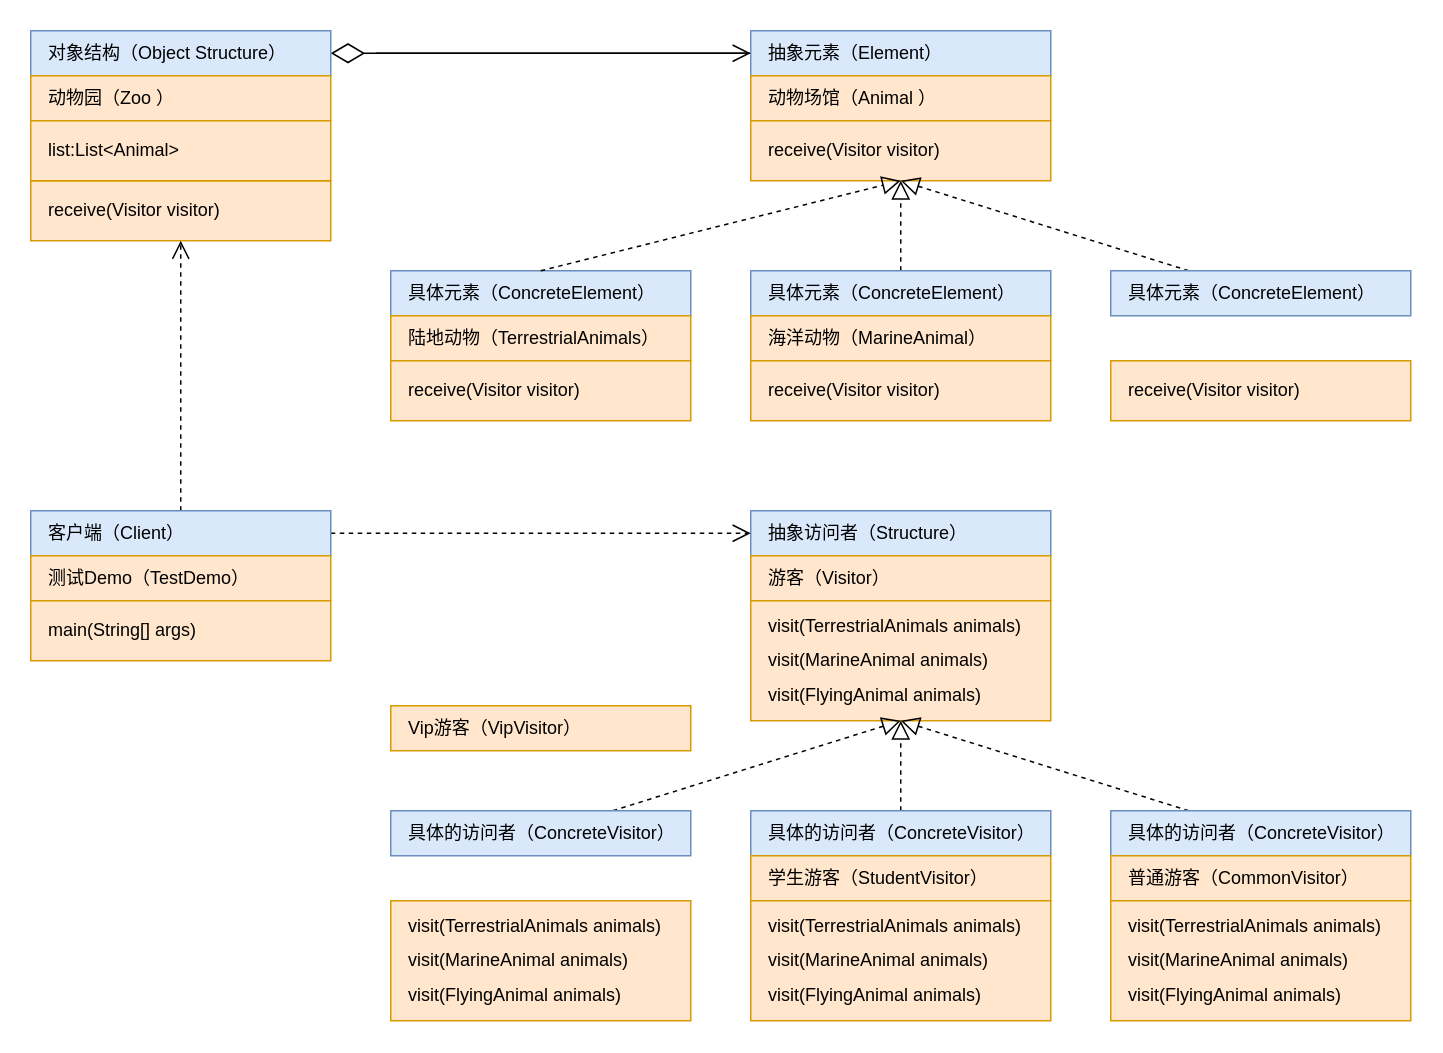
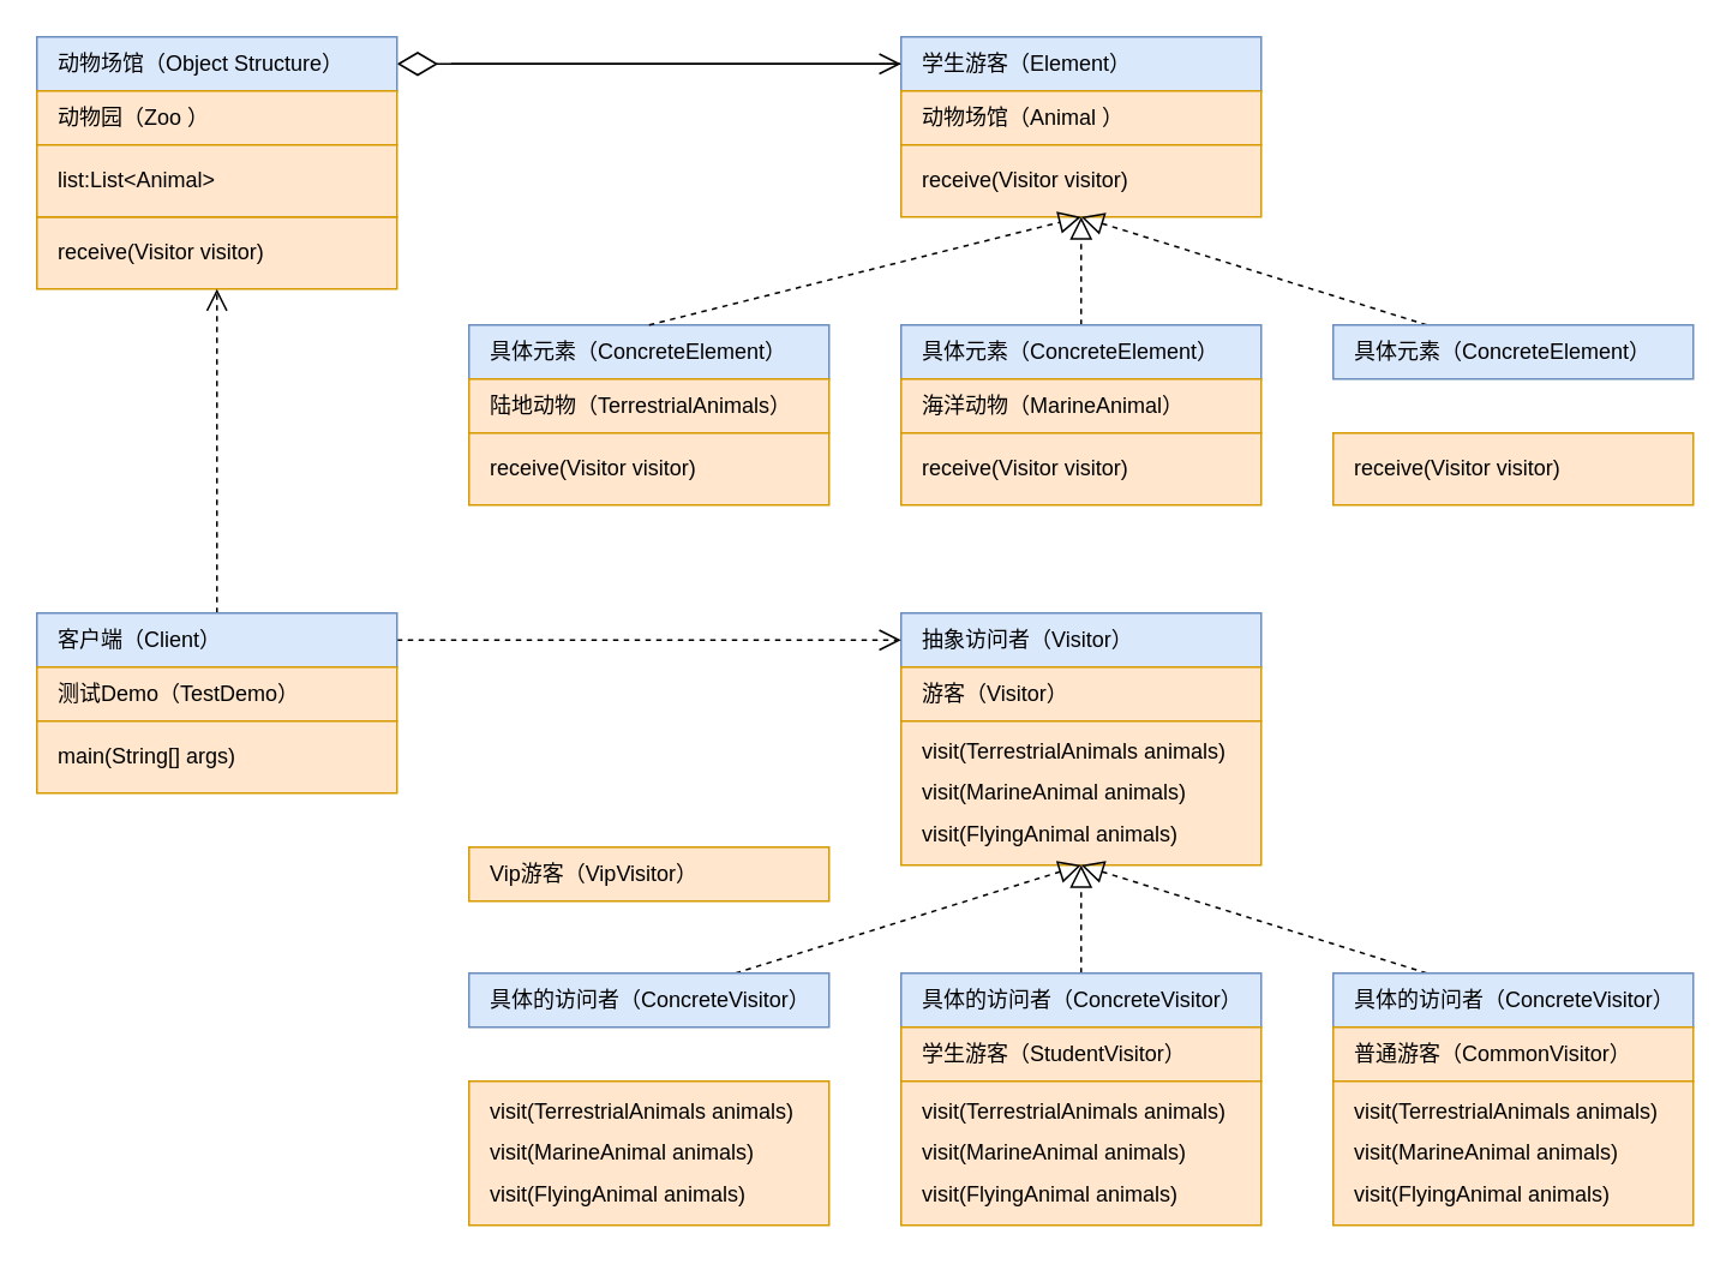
- <mxCell id="33" value="对象结构（Object Structure）" style="rounded=0;whiteSpace=wrap;html=1;fillColor=#dae8fc;strokeColor=#6c8ebf;align=left;spacingLeft=10;" vertex="1" parent="1"><mxGeometry x="20" y="20" width="200" height="30" as="geometry" /></mxCell>
+ <mxCell id="33" value="动物场馆（Object Structure）" style="rounded=0;whiteSpace=wrap;html=1;fillColor=#dae8fc;strokeColor=#6c8ebf;align=left;spacingLeft=10;" vertex="1" parent="1"><mxGeometry x="20" y="20" width="200" height="30" as="geometry" /></mxCell>
- <mxCell id="3" value="抽象元素（Element）" style="rounded=0;whiteSpace=wrap;html=1;fillColor=#dae8fc;strokeColor=#6c8ebf;align=left;spacingLeft=10;" vertex="1" parent="1"><mxGeometry x="500" y="20" width="200" height="30" as="geometry" /></mxCell>
+ <mxCell id="3" value="学生游客（Element）" style="rounded=0;whiteSpace=wrap;html=1;fillColor=#dae8fc;strokeColor=#6c8ebf;align=left;spacingLeft=10;" vertex="1" parent="1"><mxGeometry x="500" y="20" width="200" height="30" as="geometry" /></mxCell>
- <mxCell id="17" value="抽象访问者（Structure）" style="rounded=0;whiteSpace=wrap;html=1;fillColor=#dae8fc;strokeColor=#6c8ebf;align=left;spacingLeft=10;" vertex="1" parent="1"><mxGeometry x="500" y="340" width="200" height="30" as="geometry" /></mxCell>
+ <mxCell id="17" value="抽象访问者（Visitor）" style="rounded=0;whiteSpace=wrap;html=1;fillColor=#dae8fc;strokeColor=#6c8ebf;align=left;spacingLeft=10;" vertex="1" parent="1"><mxGeometry x="500" y="340" width="200" height="30" as="geometry" /></mxCell>
